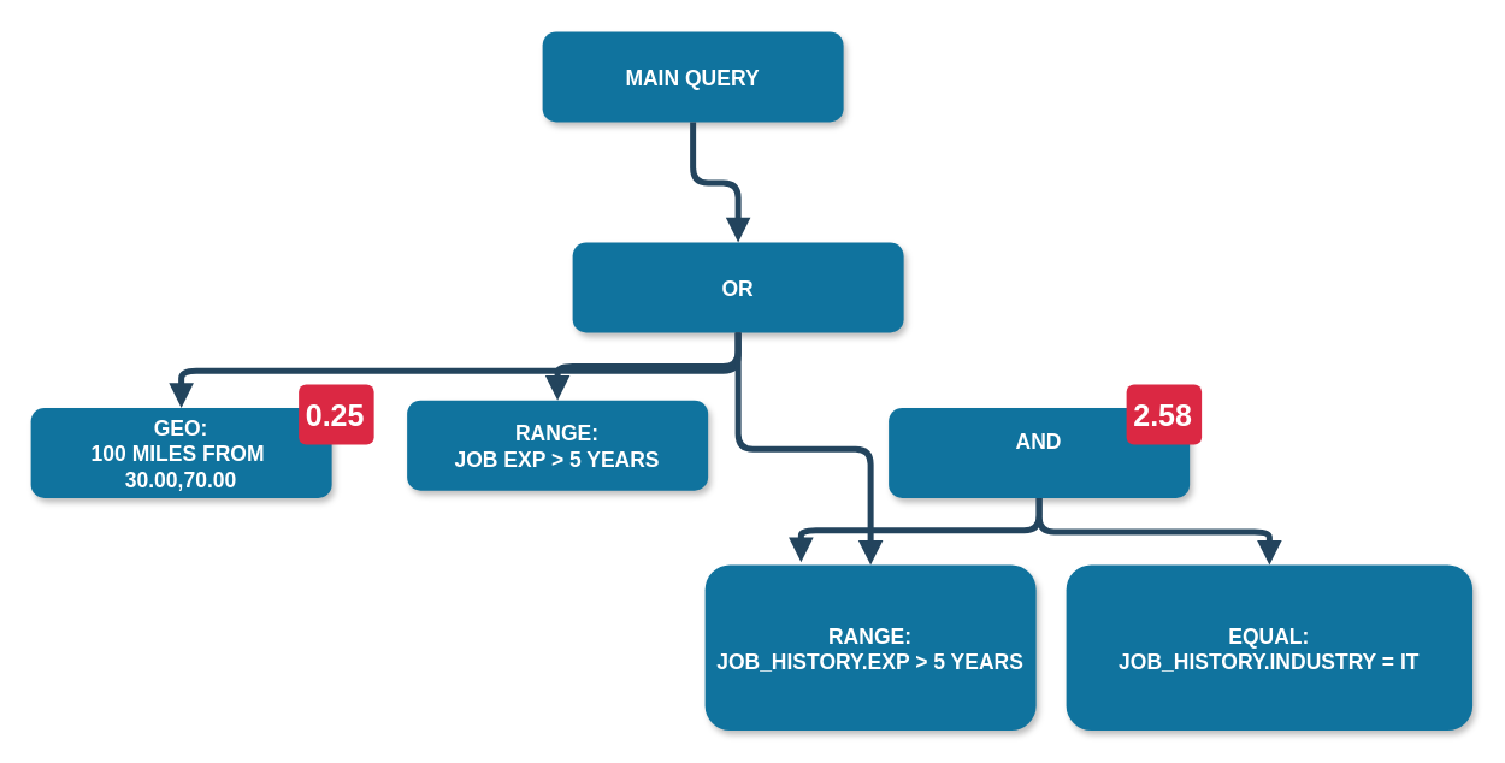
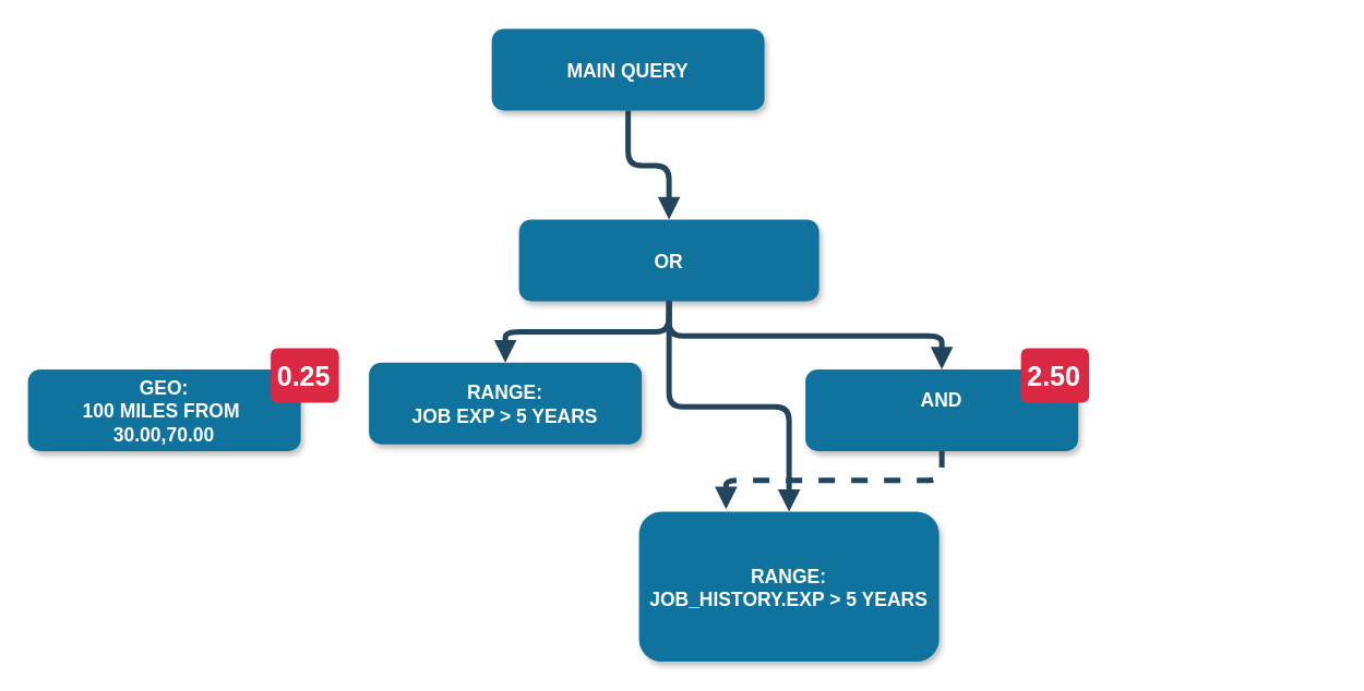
- <mxCell id="9" value="" style="edgeStyle=elbowEdgeStyle;elbow=vertical;strokeWidth=4;endArrow=block;endFill=1;fontStyle=1;strokeColor=#23445D;" parent="1" source="3" target="4" edge="1"><mxGeometry x="22" y="165.5" width="100" height="100" as="geometry"><mxPoint x="-260" y="80.5" as="sourcePoint" /><mxPoint x="-160" y="-19.5" as="targetPoint" /></mxGeometry></mxCell>
+ <mxCell id="9" value="" style="edgeStyle=elbowEdgeStyle;elbow=vertical;strokeWidth=4;endArrow=block;endFill=1;fontStyle=1;strokeColor=#23445D;" parent="1" source="3" target="6" edge="1"><mxGeometry x="22" y="165.5" width="100" height="100" as="geometry"><mxPoint x="-260" y="80.5" as="sourcePoint" /><mxPoint x="-160" y="-19.5" as="targetPoint" /></mxGeometry></mxCell>
- <mxCell id="16" value="2.58" style="html=1;shadow=0;dashed=0;shape=mxgraph.bootstrap.rrect;rSize=5;strokeColor=none;strokeWidth=1;fillColor=#DB2843;fontColor=#FFFFFF;whiteSpace=wrap;align=left;verticalAlign=middle;spacingLeft=0;fontStyle=1;fontSize=20;spacing=5;" vertex="1" parent="1"><mxGeometry x="748" y="255" width="50" height="40" as="geometry" /></mxCell>
+ <mxCell id="16" value="2.50" style="html=1;shadow=0;dashed=0;shape=mxgraph.bootstrap.rrect;rSize=5;strokeColor=none;strokeWidth=1;fillColor=#DB2843;fontColor=#FFFFFF;whiteSpace=wrap;align=left;verticalAlign=middle;spacingLeft=0;fontStyle=1;fontSize=20;spacing=5;" vertex="1" parent="1"><mxGeometry x="748" y="255" width="50" height="40" as="geometry" /></mxCell>
- <mxCell id="13" value="" style="edgeStyle=elbowEdgeStyle;elbow=vertical;strokeWidth=4;endArrow=block;endFill=1;fontStyle=1;strokeColor=#23445D;entryX=0.29;entryY=-0.017;entryDx=0;entryDy=0;entryPerimeter=0;" parent="1" source="6" target="12" edge="1"><mxGeometry x="32" y="175.5" width="100" height="100" as="geometry"><mxPoint x="500" y="90.5" as="sourcePoint" /><mxPoint x="500" y="170.5" as="targetPoint" /></mxGeometry></mxCell>
+ <mxCell id="13" value="" style="edgeStyle=elbowEdgeStyle;elbow=vertical;strokeWidth=4;endArrow=block;endFill=1;fontStyle=1;strokeColor=#23445D;entryX=0.29;entryY=-0.017;entryDx=0;entryDy=0;entryPerimeter=0;dashed=1;" parent="1" source="6" target="12" edge="1"><mxGeometry x="32" y="175.5" width="100" height="100" as="geometry"><mxPoint x="500" y="90.5" as="sourcePoint" /><mxPoint x="500" y="170.5" as="targetPoint" /></mxGeometry></mxCell>
- <mxCell id="14" value="" style="edgeStyle=elbowEdgeStyle;elbow=vertical;strokeWidth=4;endArrow=block;endFill=1;fontStyle=1;strokeColor=#23445D;" parent="1" source="6" target="11" edge="1"><mxGeometry x="42" y="185.5" width="100" height="100" as="geometry"><mxPoint x="700" y="340.5" as="sourcePoint" /><mxPoint x="536" y="383.98" as="targetPoint" /></mxGeometry></mxCell>
- <mxCell id="11" value="EQUAL:&#10;JOB_HISTORY.INDUSTRY = IT" style="rounded=1;fillColor=#10739E;strokeColor=none;shadow=1;gradientColor=none;fontStyle=1;fontColor=#FFFFFF;fontSize=14;" parent="1" vertex="1"><mxGeometry x="708" y="375" width="270" height="110" as="geometry" /></mxCell>
